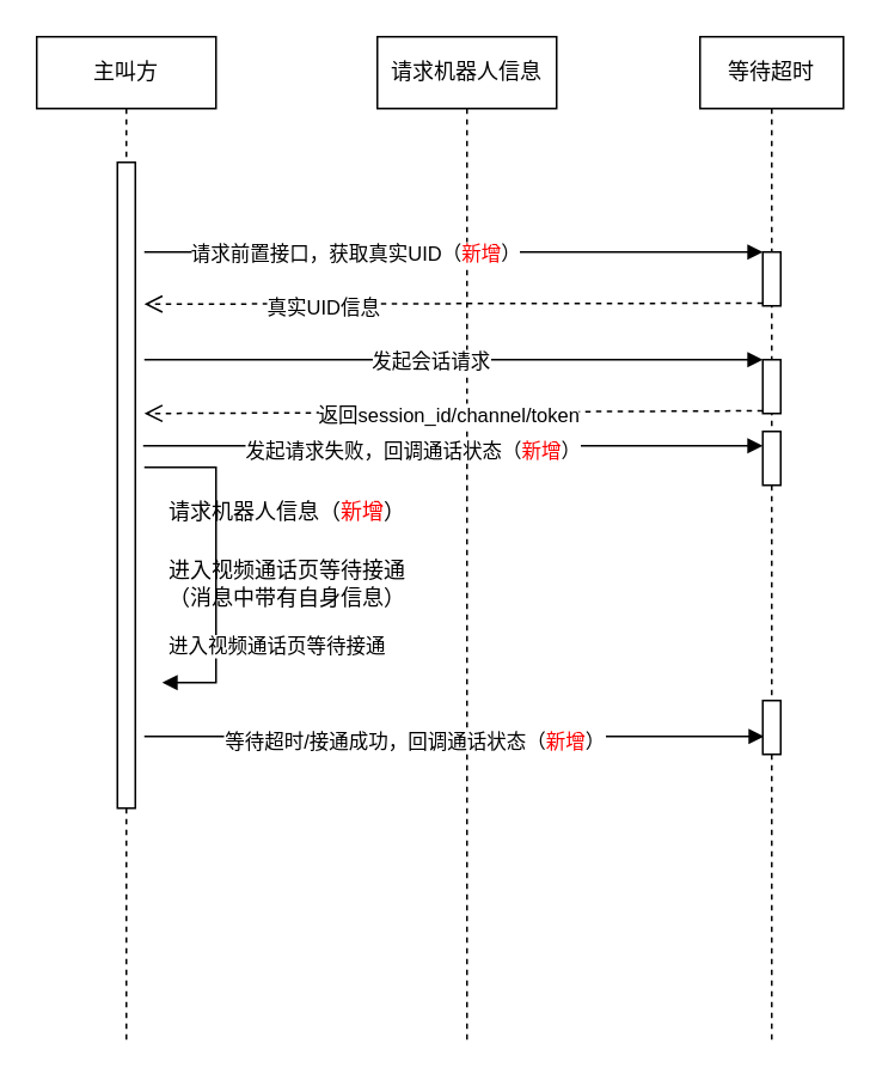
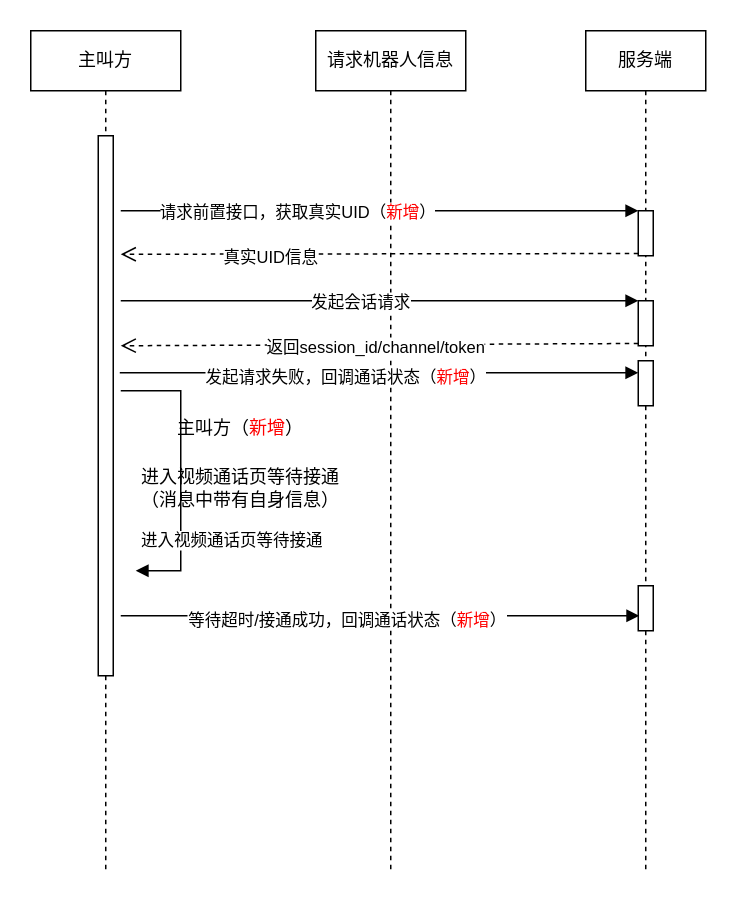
- <mxCell id="6" value="等待超时" style="shape=umlLifeline;perimeter=lifelinePerimeter;whiteSpace=wrap;html=1;container=1;collapsible=0;recursiveResize=0;outlineConnect=0;" vertex="1" parent="1"><mxGeometry x="390" y="20" width="80" height="560" as="geometry" /></mxCell>
+ <mxCell id="6" value="服务端" style="shape=umlLifeline;perimeter=lifelinePerimeter;whiteSpace=wrap;html=1;container=1;collapsible=0;recursiveResize=0;outlineConnect=0;" vertex="1" parent="1"><mxGeometry x="390" y="20" width="80" height="560" as="geometry" /></mxCell>
- <mxCell id="15" value="请求机器人信息（&lt;font color=&quot;#ff0000&quot;&gt;新增&lt;/font&gt;）" style="text;html=1;strokeColor=none;fillColor=none;align=center;verticalAlign=middle;whiteSpace=wrap;rounded=0;fontColor=#000000;" vertex="1" parent="1"><mxGeometry x="90" y="270" width="140" height="30" as="geometry" /></mxCell>
+ <mxCell id="15" value="主叫方（&lt;font color=&quot;#ff0000&quot;&gt;新增&lt;/font&gt;）" style="text;html=1;strokeColor=none;fillColor=none;align=center;verticalAlign=middle;whiteSpace=wrap;rounded=0;fontColor=#000000;" vertex="1" parent="1"><mxGeometry x="90" y="270" width="140" height="30" as="geometry" /></mxCell>
